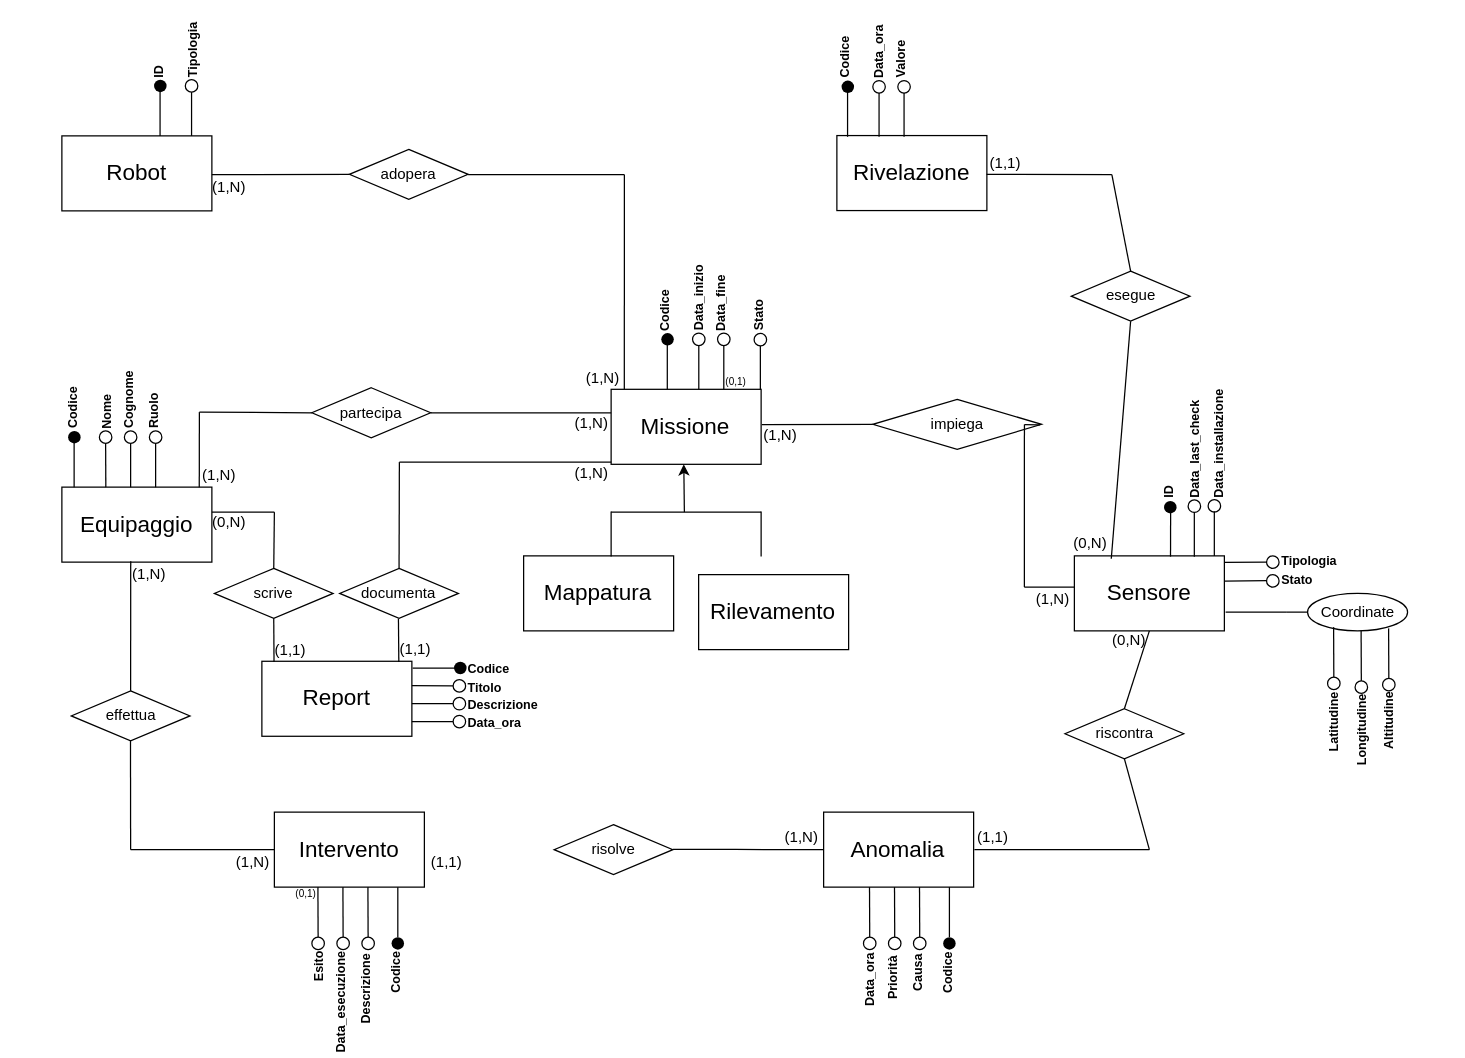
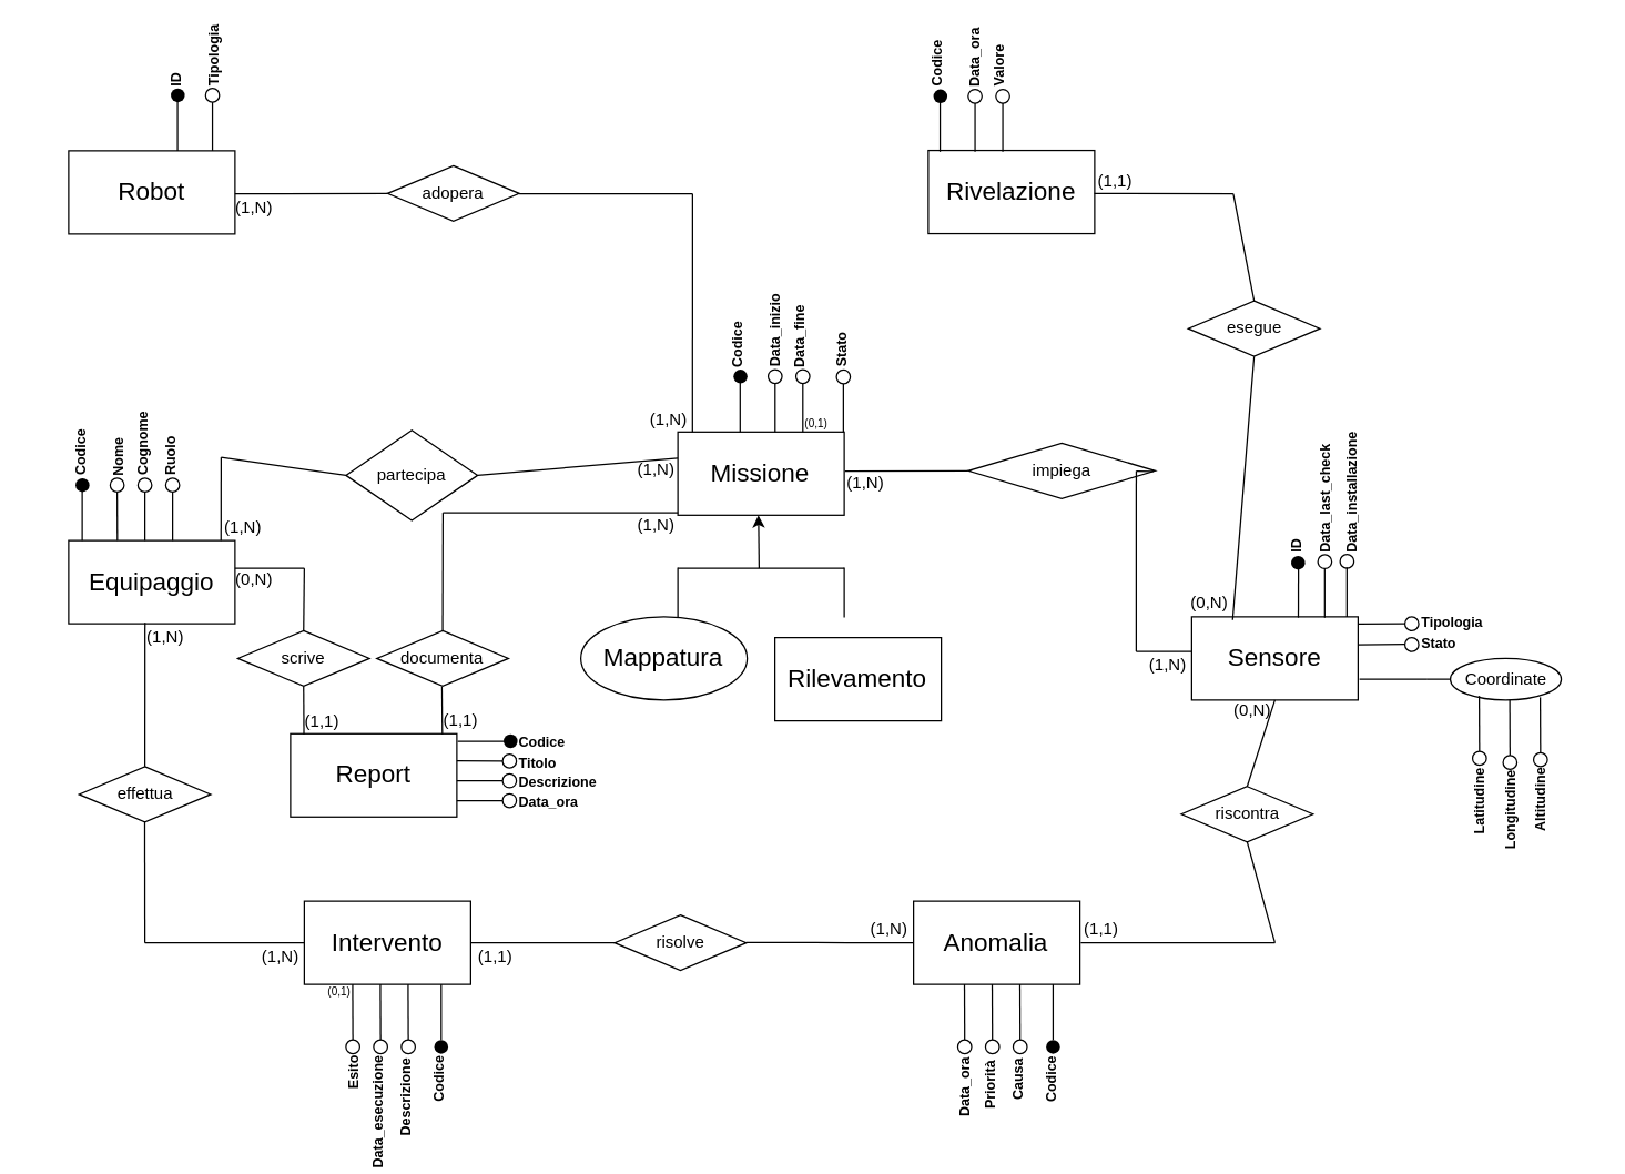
- <mxCell id="155" value="partecipa" style="shape=rhombus;perimeter=rhombusPerimeter;whiteSpace=wrap;html=1;align=center;" parent="1" vertex="1"><mxGeometry x="249" y="303.5" width="95" height="40" as="geometry" /></mxCell>
+ <mxCell id="155" value="partecipa" style="shape=rhombus;perimeter=rhombusPerimeter;whiteSpace=wrap;html=1;align=center;" parent="1" vertex="1"><mxGeometry x="249" y="303.5" width="95" height="65" as="geometry" /></mxCell>
- <mxCell id="52" value="&lt;font style=&quot;font-size: 18px;&quot;&gt;Mappatura&lt;/font&gt;" style="whiteSpace=wrap;html=1;align=center;" parent="1" vertex="1"><mxGeometry x="418.4" y="438" width="120" height="60" as="geometry" /></mxCell>
+ <mxCell id="52" value="&lt;font style=&quot;font-size: 18px;&quot;&gt;Mappatura&lt;/font&gt;" style="ellipse;whiteSpace=wrap;html=1;align=center;" parent="1" vertex="1"><mxGeometry x="418.4" y="438" width="120" height="60" as="geometry" /></mxCell>
+ <mxCell id="125" value="" style="endArrow=none;html=1;rounded=0;exitX=1;exitY=0.5;exitDx=0;exitDy=0;entryX=0;entryY=0.5;entryDx=0;entryDy=0;" parent="1" source="4" target="124" edge="1"><mxGeometry width="50" height="50" relative="1" as="geometry"><mxPoint x="409" y="693" as="sourcePoint" /><mxPoint x="459" y="643" as="targetPoint" /></mxGeometry></mxCell>
